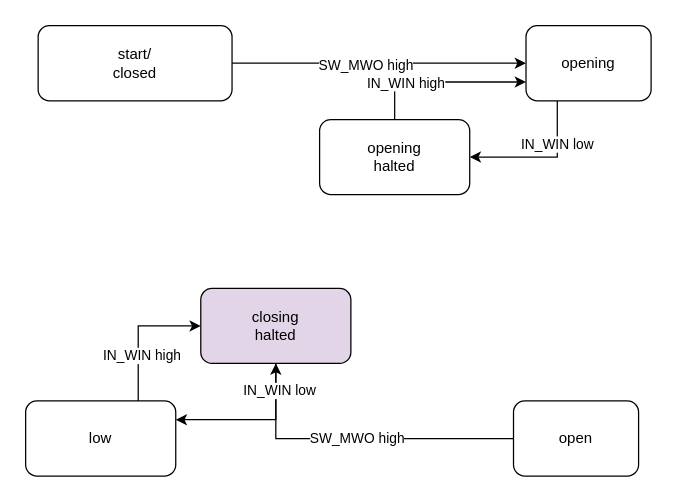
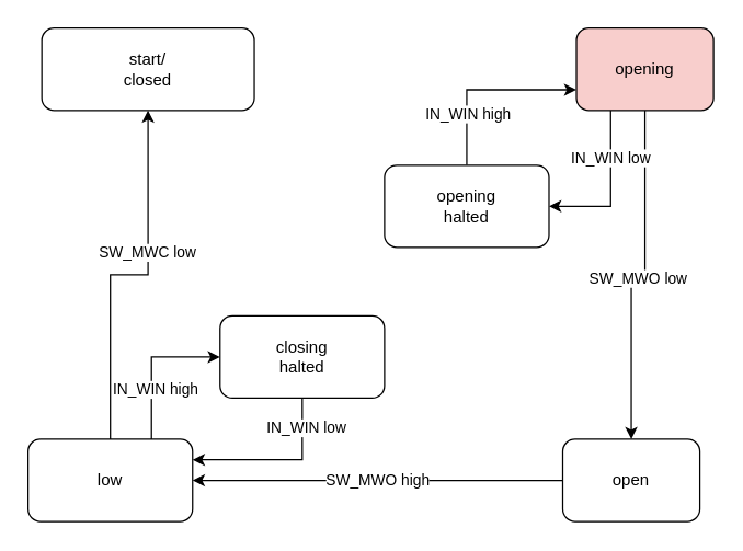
- <mxCell id="2" value="" style="edgeStyle=orthogonalEdgeStyle;rounded=0;orthogonalLoop=1;jettySize=auto;html=1;" parent="1" source="4" target="14" edge="1"><mxGeometry relative="1" as="geometry" /></mxCell>
- <mxCell id="3" value="SW_MWO high" style="edgeLabel;html=1;align=center;verticalAlign=middle;resizable=0;points=[];" vertex="1" connectable="0" parent="2"><mxGeometry x="-0.097" y="-1" relative="1" as="geometry"><mxPoint as="offset" /></mxGeometry></mxCell>
- <mxCell id="14" value="opening" style="rounded=1;whiteSpace=wrap;html=1;" parent="1" vertex="1"><mxGeometry x="420" y="20" width="100" height="60" as="geometry" /></mxCell>
+ <mxCell id="14" value="opening" style="rounded=1;whiteSpace=wrap;html=1;fillColor=#f8cecc;" parent="1" vertex="1"><mxGeometry x="420" y="20" width="100" height="60" as="geometry" /></mxCell>
- <mxCell id="19" value="&lt;div&gt;opening&lt;/div&gt;&lt;div&gt;halted&lt;br&gt;&lt;/div&gt;" style="rounded=1;whiteSpace=wrap;html=1;" vertex="1" parent="1"><mxGeometry x="255" y="95" width="120" height="60" as="geometry" /></mxCell>
+ <mxCell id="19" value="&lt;div&gt;opening&lt;/div&gt;&lt;div&gt;halted&lt;br&gt;&lt;/div&gt;" style="rounded=1;whiteSpace=wrap;html=1;" vertex="1" parent="1"><mxGeometry x="280" y="120" width="120" height="60" as="geometry" /></mxCell>
+ <mxCell id="5" style="edgeStyle=orthogonalEdgeStyle;rounded=0;orthogonalLoop=1;jettySize=auto;html=1;exitX=0.5;exitY=0;exitDx=0;exitDy=0;entryX=0.5;entryY=1;entryDx=0;entryDy=0;" parent="1" source="9" target="4" edge="1"><mxGeometry relative="1" as="geometry" /></mxCell>
+ <mxCell id="6" value="SW_MWC low" style="edgeLabel;html=1;align=center;verticalAlign=middle;resizable=0;points=[];" vertex="1" connectable="0" parent="5"><mxGeometry x="0.225" y="1" relative="1" as="geometry"><mxPoint as="offset" /></mxGeometry></mxCell>
+ <mxCell id="10" value="" style="edgeStyle=orthogonalEdgeStyle;rounded=0;orthogonalLoop=1;jettySize=auto;html=1;" parent="1" source="14" target="16" edge="1"><mxGeometry relative="1" as="geometry" /></mxCell>
+ <mxCell id="11" value="&lt;div&gt;SW_MWO low&lt;/div&gt;" style="edgeLabel;html=1;align=center;verticalAlign=middle;resizable=0;points=[];" vertex="1" connectable="0" parent="10"><mxGeometry x="0.008" y="2" relative="1" as="geometry"><mxPoint as="offset" /></mxGeometry></mxCell>
- <mxCell id="22" value="&lt;div&gt;closing&lt;/div&gt;&lt;div&gt;halted&lt;br&gt;&lt;/div&gt;" style="rounded=1;whiteSpace=wrap;html=1;fillColor=#e1d5e7;" vertex="1" parent="1"><mxGeometry x="160" y="230" width="120" height="60" as="geometry" /></mxCell>
+ <mxCell id="22" value="&lt;div&gt;closing&lt;/div&gt;&lt;div&gt;halted&lt;br&gt;&lt;/div&gt;" style="rounded=1;whiteSpace=wrap;html=1;" vertex="1" parent="1"><mxGeometry x="160" y="230" width="120" height="60" as="geometry" /></mxCell>
- <mxCell id="15" value="SW_MWO high" style="edgeStyle=orthogonalEdgeStyle;rounded=0;orthogonalLoop=1;jettySize=auto;html=1;exitX=0;exitY=0.5;exitDx=0;exitDy=0;" parent="1" source="16" target="22" edge="1"><mxGeometry relative="1" as="geometry" /></mxCell>
+ <mxCell id="15" value="SW_MWO high" style="edgeStyle=orthogonalEdgeStyle;rounded=0;orthogonalLoop=1;jettySize=auto;html=1;exitX=0;exitY=0.5;exitDx=0;exitDy=0;" parent="1" source="16" target="9" edge="1"><mxGeometry relative="1" as="geometry" /></mxCell>
